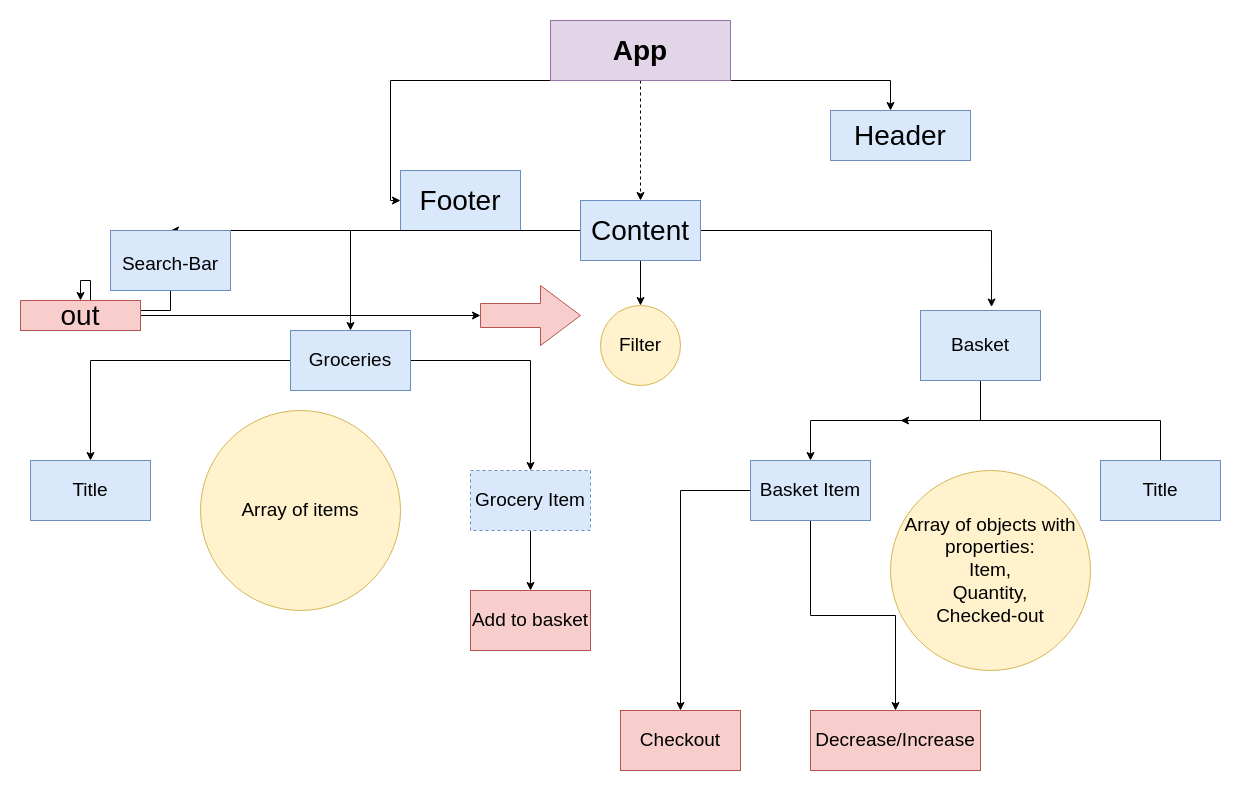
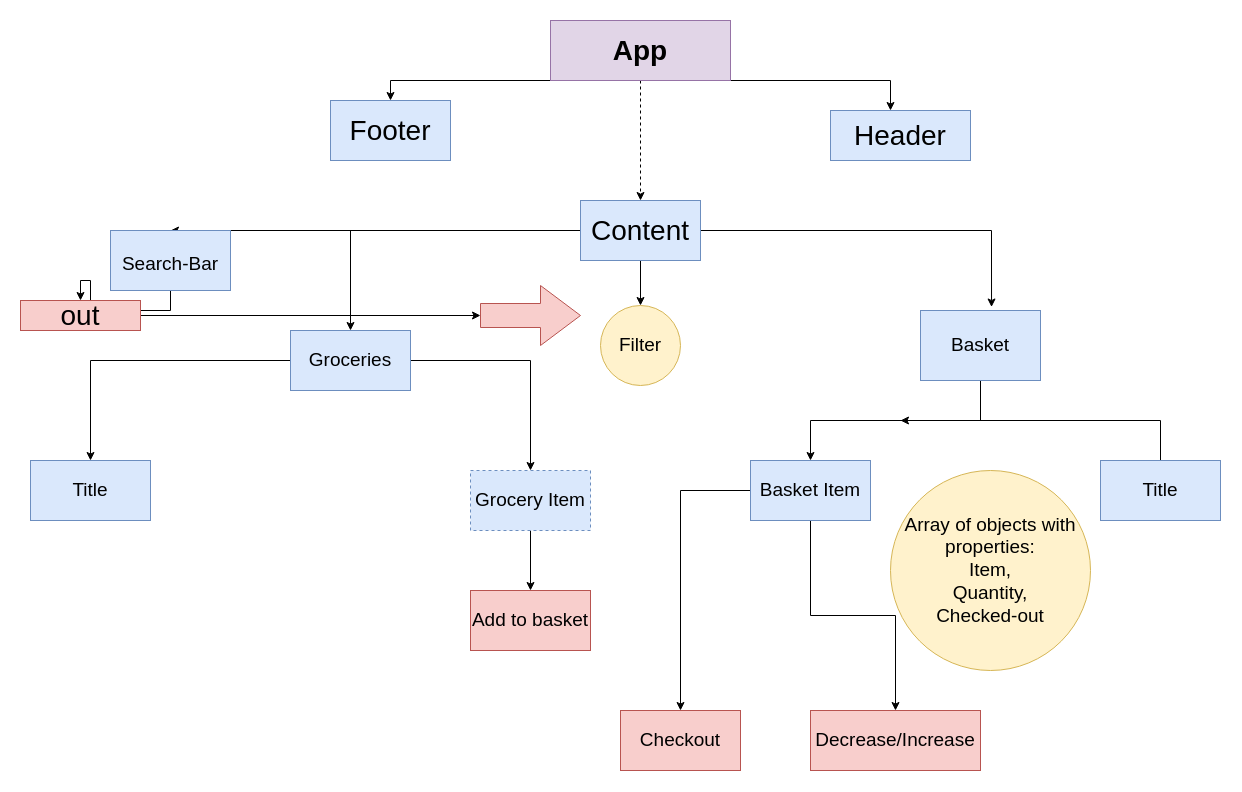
- <mxCell id="7" value="Footer" style="rounded=0;whiteSpace=wrap;html=1;fontSize=28;fillColor=#dae8fc;strokeColor=#6c8ebf;" vertex="1" parent="1"><mxGeometry x="400" y="170" width="120" height="60" as="geometry" /></mxCell>
+ <mxCell id="7" value="Footer" style="rounded=0;whiteSpace=wrap;html=1;fontSize=28;fillColor=#dae8fc;strokeColor=#6c8ebf;" vertex="1" parent="1"><mxGeometry x="330" y="100" width="120" height="60" as="geometry" /></mxCell>
- <mxCell id="30" value="Array of items" style="ellipse;whiteSpace=wrap;html=1;aspect=fixed;fontSize=19;fillColor=#fff2cc;strokeColor=#d6b656;" vertex="1" parent="1"><mxGeometry x="200" y="410" width="200" height="200" as="geometry" /></mxCell>
